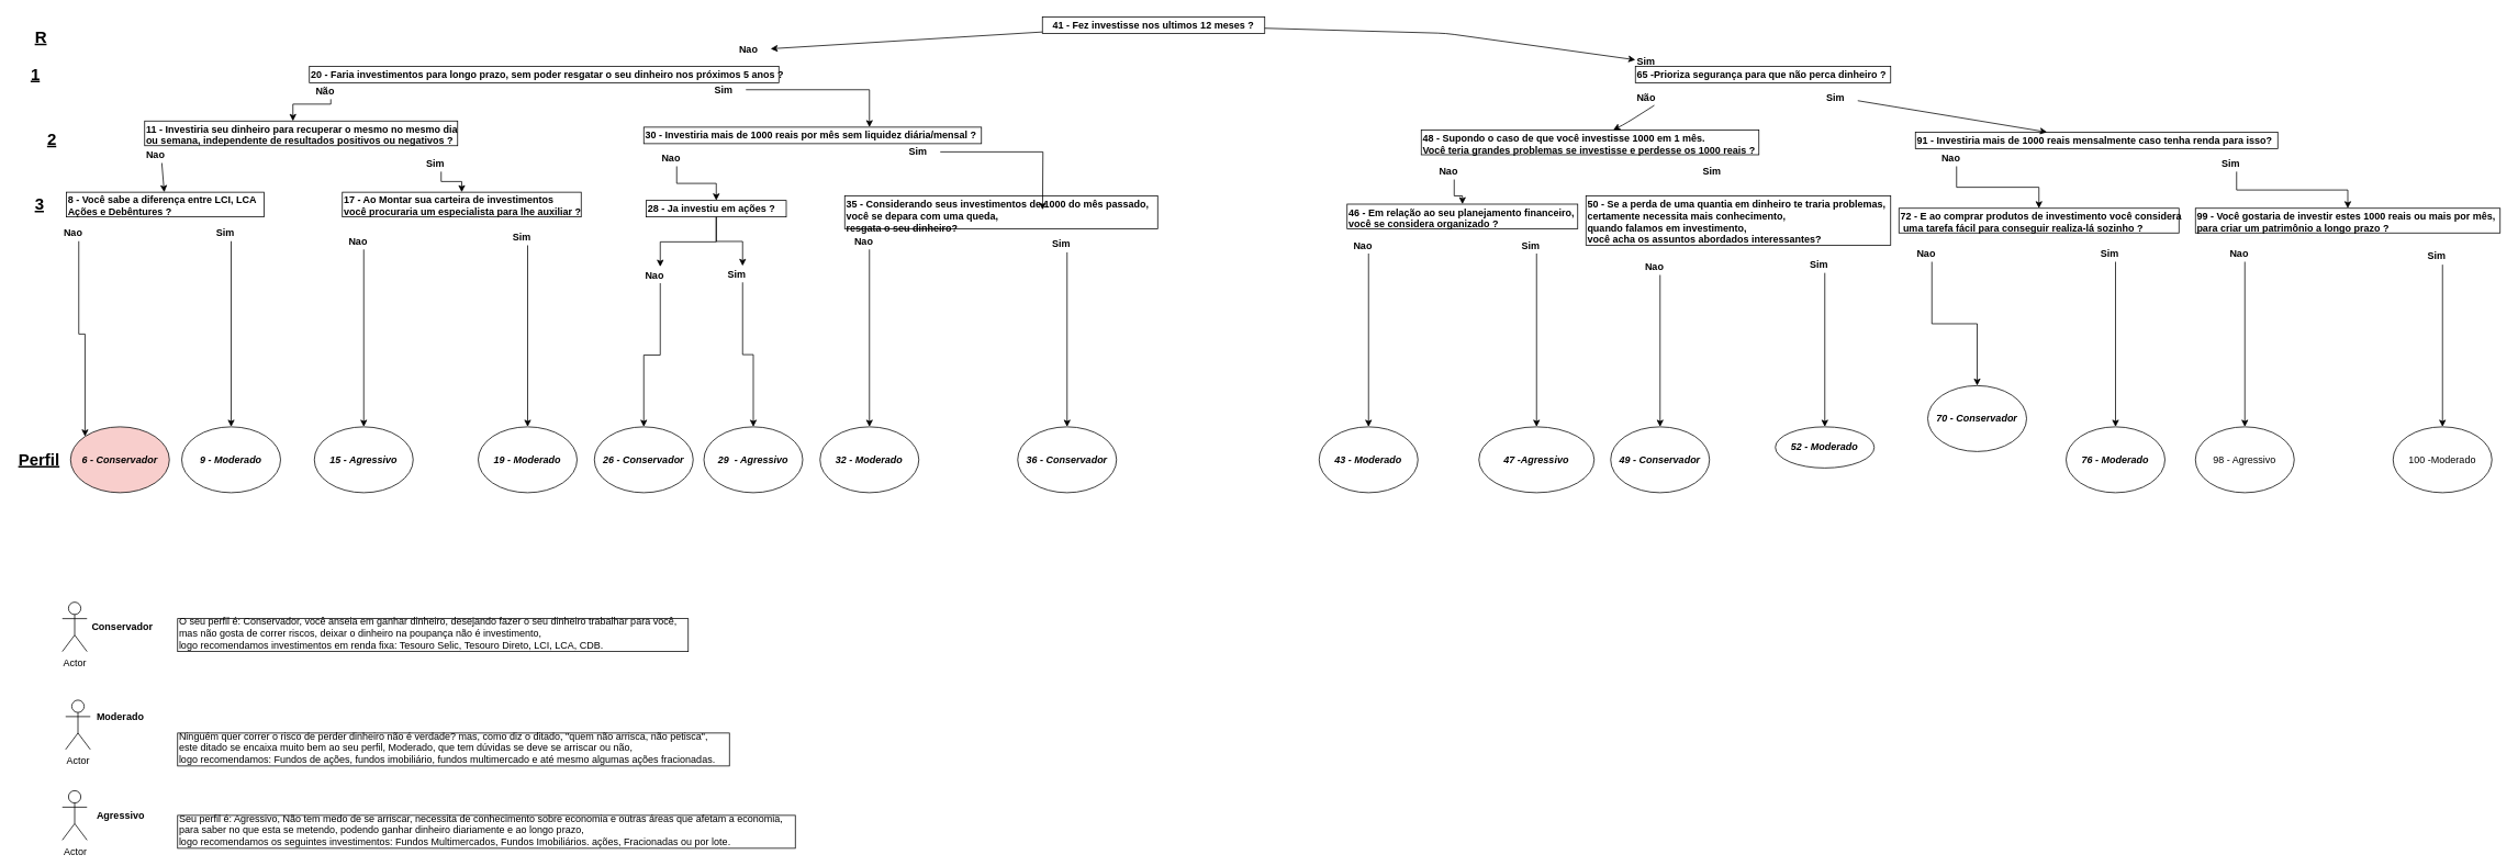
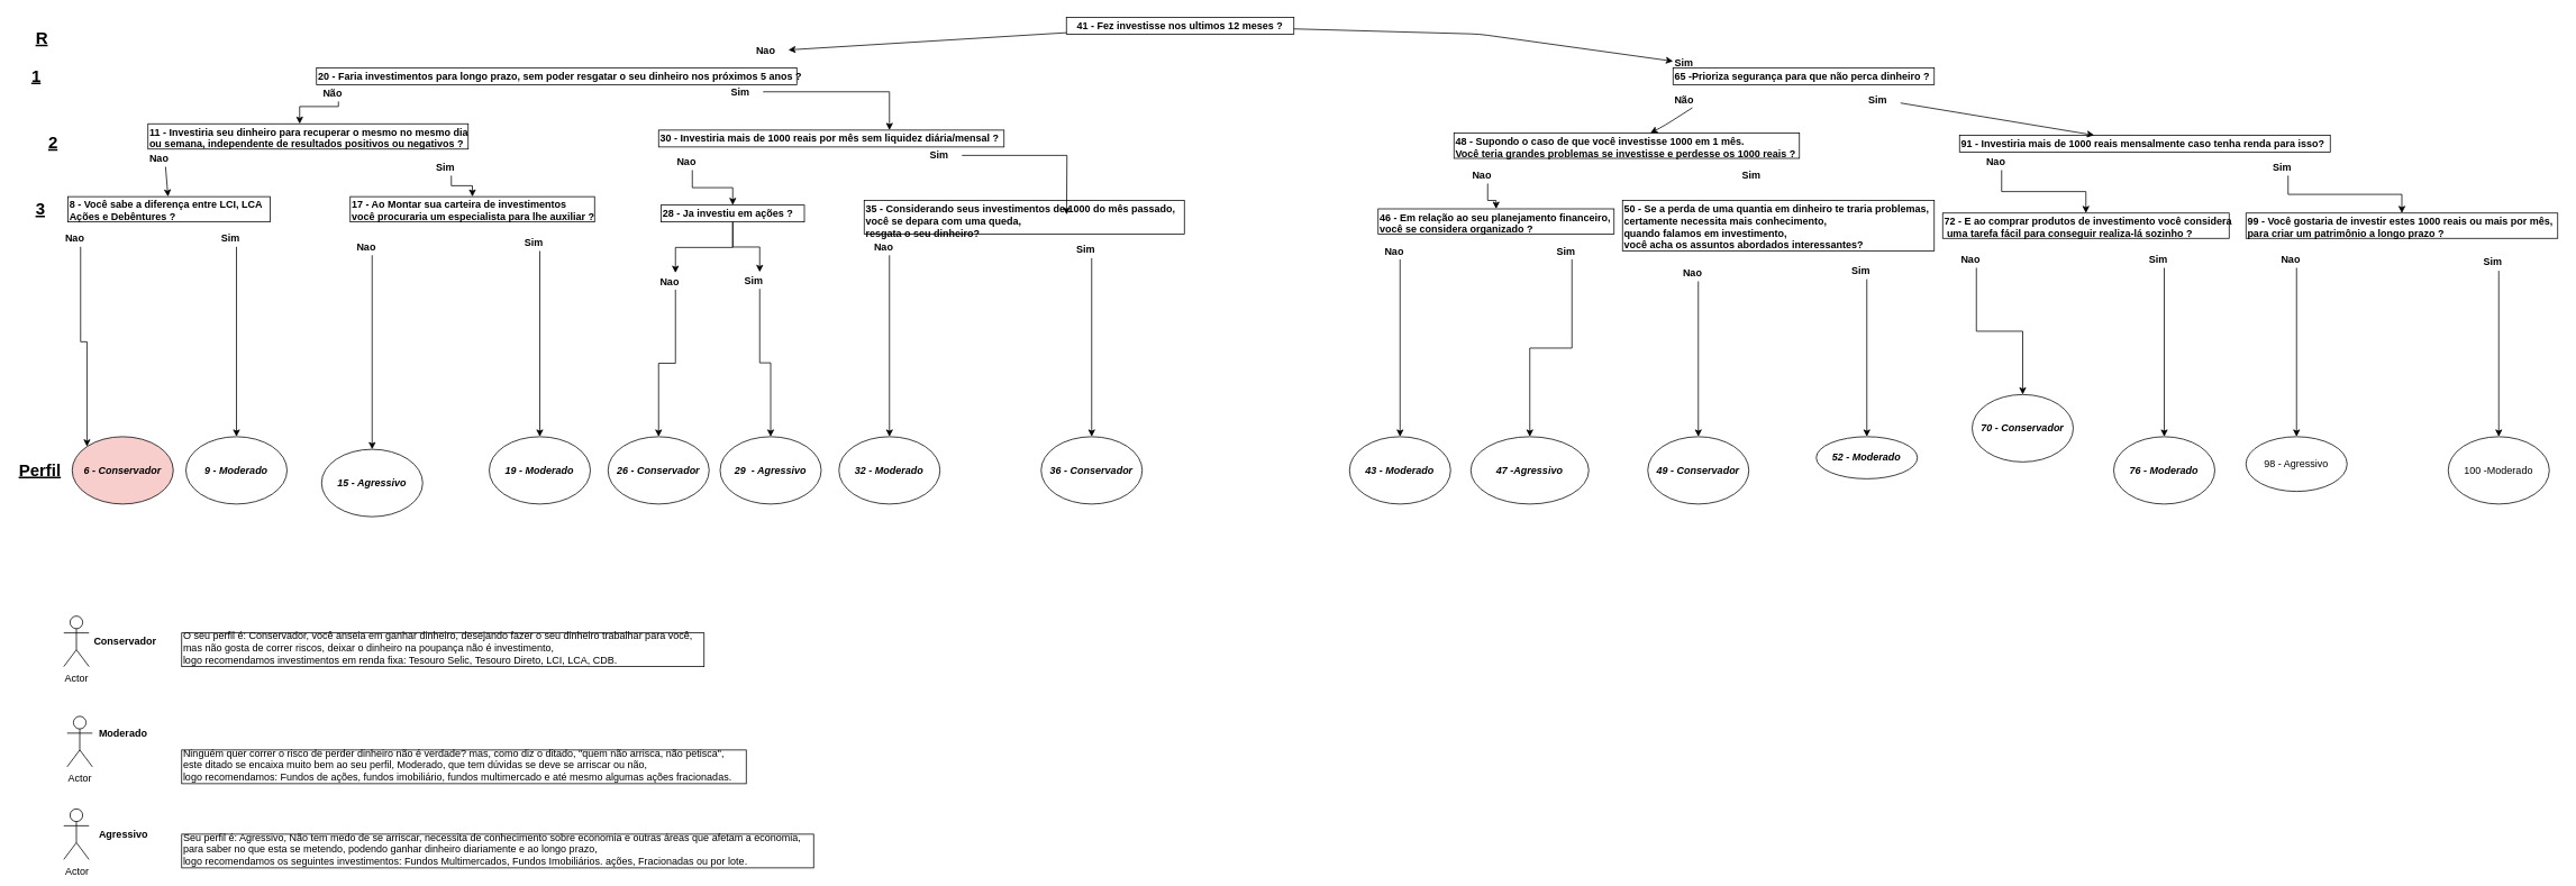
- <mxCell id="73" value="15 - Agressivo" style="ellipse;whiteSpace=wrap;html=1;strokeColor=#000000;fontSize=12;fontStyle=3" parent="1" vertex="1"><mxGeometry x="381" y="518" width="120" height="80" as="geometry" /></mxCell>
+ <mxCell id="73" value="15 - Agressivo" style="ellipse;whiteSpace=wrap;html=1;strokeColor=#000000;fontSize=12;fontStyle=3" parent="1" vertex="1"><mxGeometry x="381" y="533" width="120" height="80" as="geometry" /></mxCell>
- <mxCell id="32" value="47 -Agressivo" style="ellipse;whiteSpace=wrap;html=1;fontStyle=3" parent="1" vertex="1"><mxGeometry x="1795" y="518" width="140" height="80" as="geometry" /></mxCell>
+ <mxCell id="32" value="47 -Agressivo" style="ellipse;whiteSpace=wrap;html=1;fontStyle=3" parent="1" vertex="1"><mxGeometry x="1745" y="518" width="140" height="80" as="geometry" /></mxCell>
- <mxCell id="98" value="98 - Agressivo" style="ellipse;whiteSpace=wrap;html=1;strokeColor=#000000;fontSize=12;" parent="1" vertex="1"><mxGeometry x="2665" y="518" width="120" height="80" as="geometry" /></mxCell>
+ <mxCell id="98" value="98 - Agressivo" style="ellipse;whiteSpace=wrap;html=1;strokeColor=#000000;fontSize=12;" parent="1" vertex="1"><mxGeometry x="2665" y="518" width="120" height="65" as="geometry" /></mxCell>
